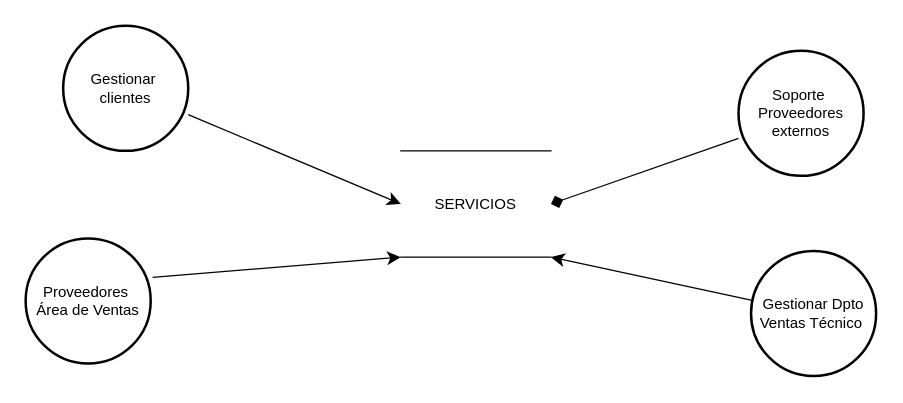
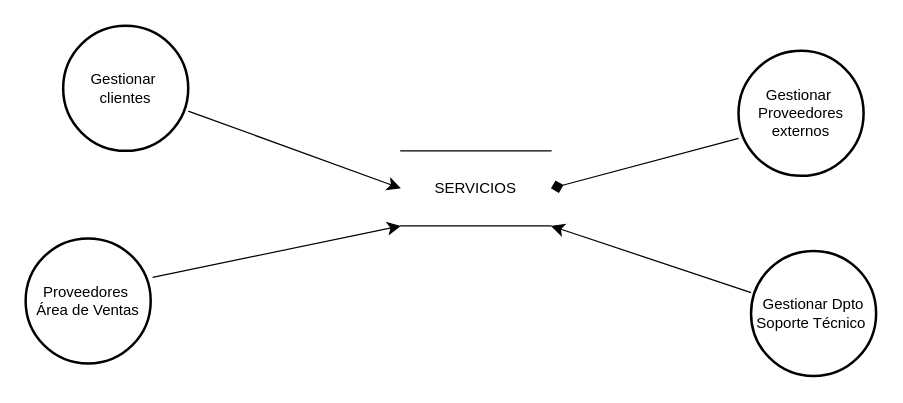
- <mxCell id="3" value="Soporte&amp;nbsp;&lt;div&gt;Proveedores externos&lt;/div&gt;" style="strokeWidth=2;html=1;shape=mxgraph.flowchart.start_2;whiteSpace=wrap;" vertex="1" parent="1"><mxGeometry x="590" y="40" width="100" height="100" as="geometry" /></mxCell>
+ <mxCell id="3" value="Gestionar&amp;nbsp;&lt;div&gt;Proveedores externos&lt;/div&gt;" style="strokeWidth=2;html=1;shape=mxgraph.flowchart.start_2;whiteSpace=wrap;" vertex="1" parent="1"><mxGeometry x="590" y="40" width="100" height="100" as="geometry" /></mxCell>
- <mxCell id="6" value="SERVICIOS" style="shape=partialRectangle;whiteSpace=wrap;html=1;left=0;right=0;fillColor=none;" vertex="1" parent="1"><mxGeometry x="320" y="120" width="120" height="85" as="geometry" /></mxCell>
+ <mxCell id="6" value="SERVICIOS" style="shape=partialRectangle;whiteSpace=wrap;html=1;left=0;right=0;fillColor=none;" vertex="1" parent="1"><mxGeometry x="320" y="120" width="120" height="60" as="geometry" /></mxCell>
- <mxCell id="5" value="Gestionar Dpto Ventas Técnico&amp;nbsp;" style="strokeWidth=2;html=1;shape=mxgraph.flowchart.start_2;whiteSpace=wrap;" vertex="1" parent="1"><mxGeometry x="600" y="200" width="100" height="100" as="geometry" /></mxCell>
+ <mxCell id="5" value="Gestionar Dpto Soporte Técnico&amp;nbsp;" style="strokeWidth=2;html=1;shape=mxgraph.flowchart.start_2;whiteSpace=wrap;" vertex="1" parent="1"><mxGeometry x="600" y="200" width="100" height="100" as="geometry" /></mxCell>
